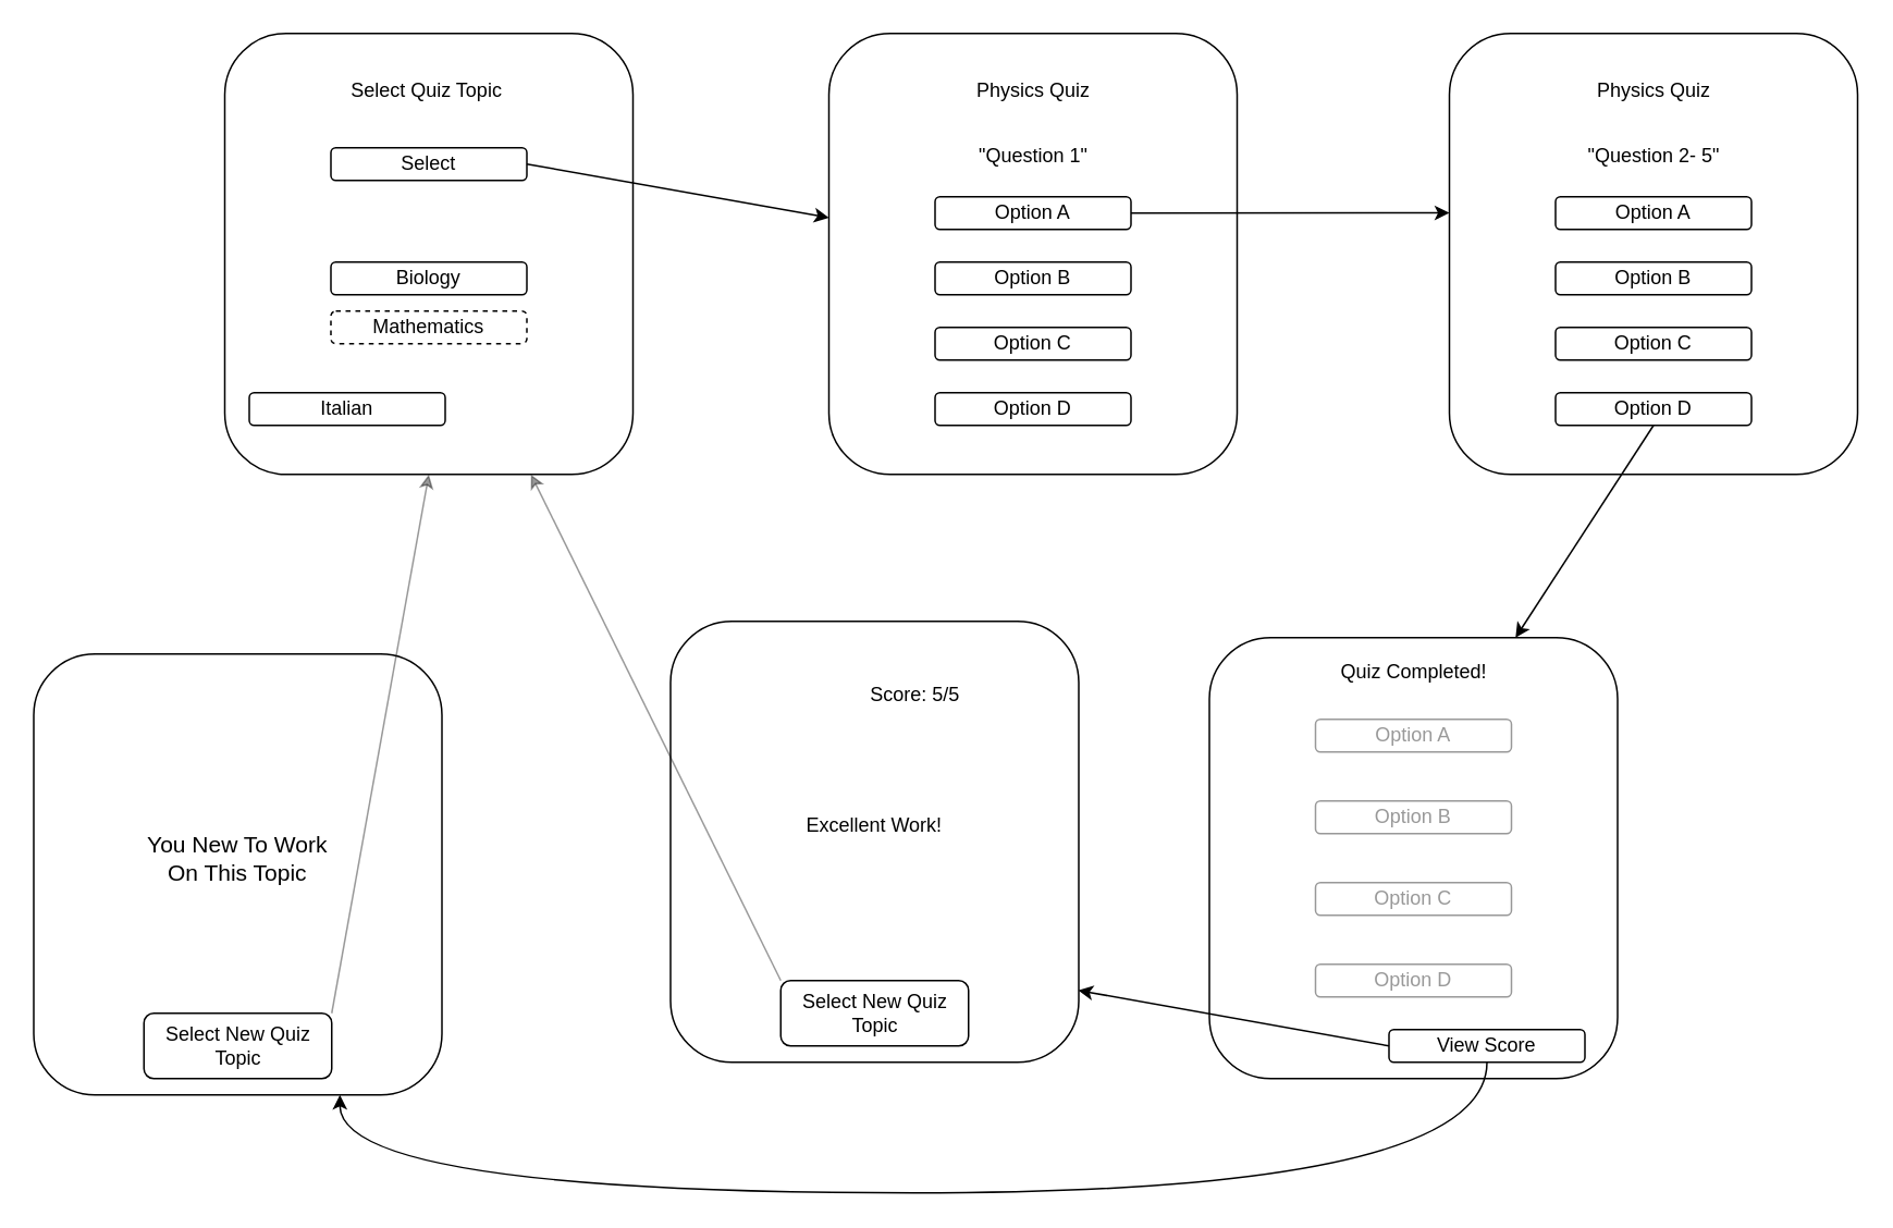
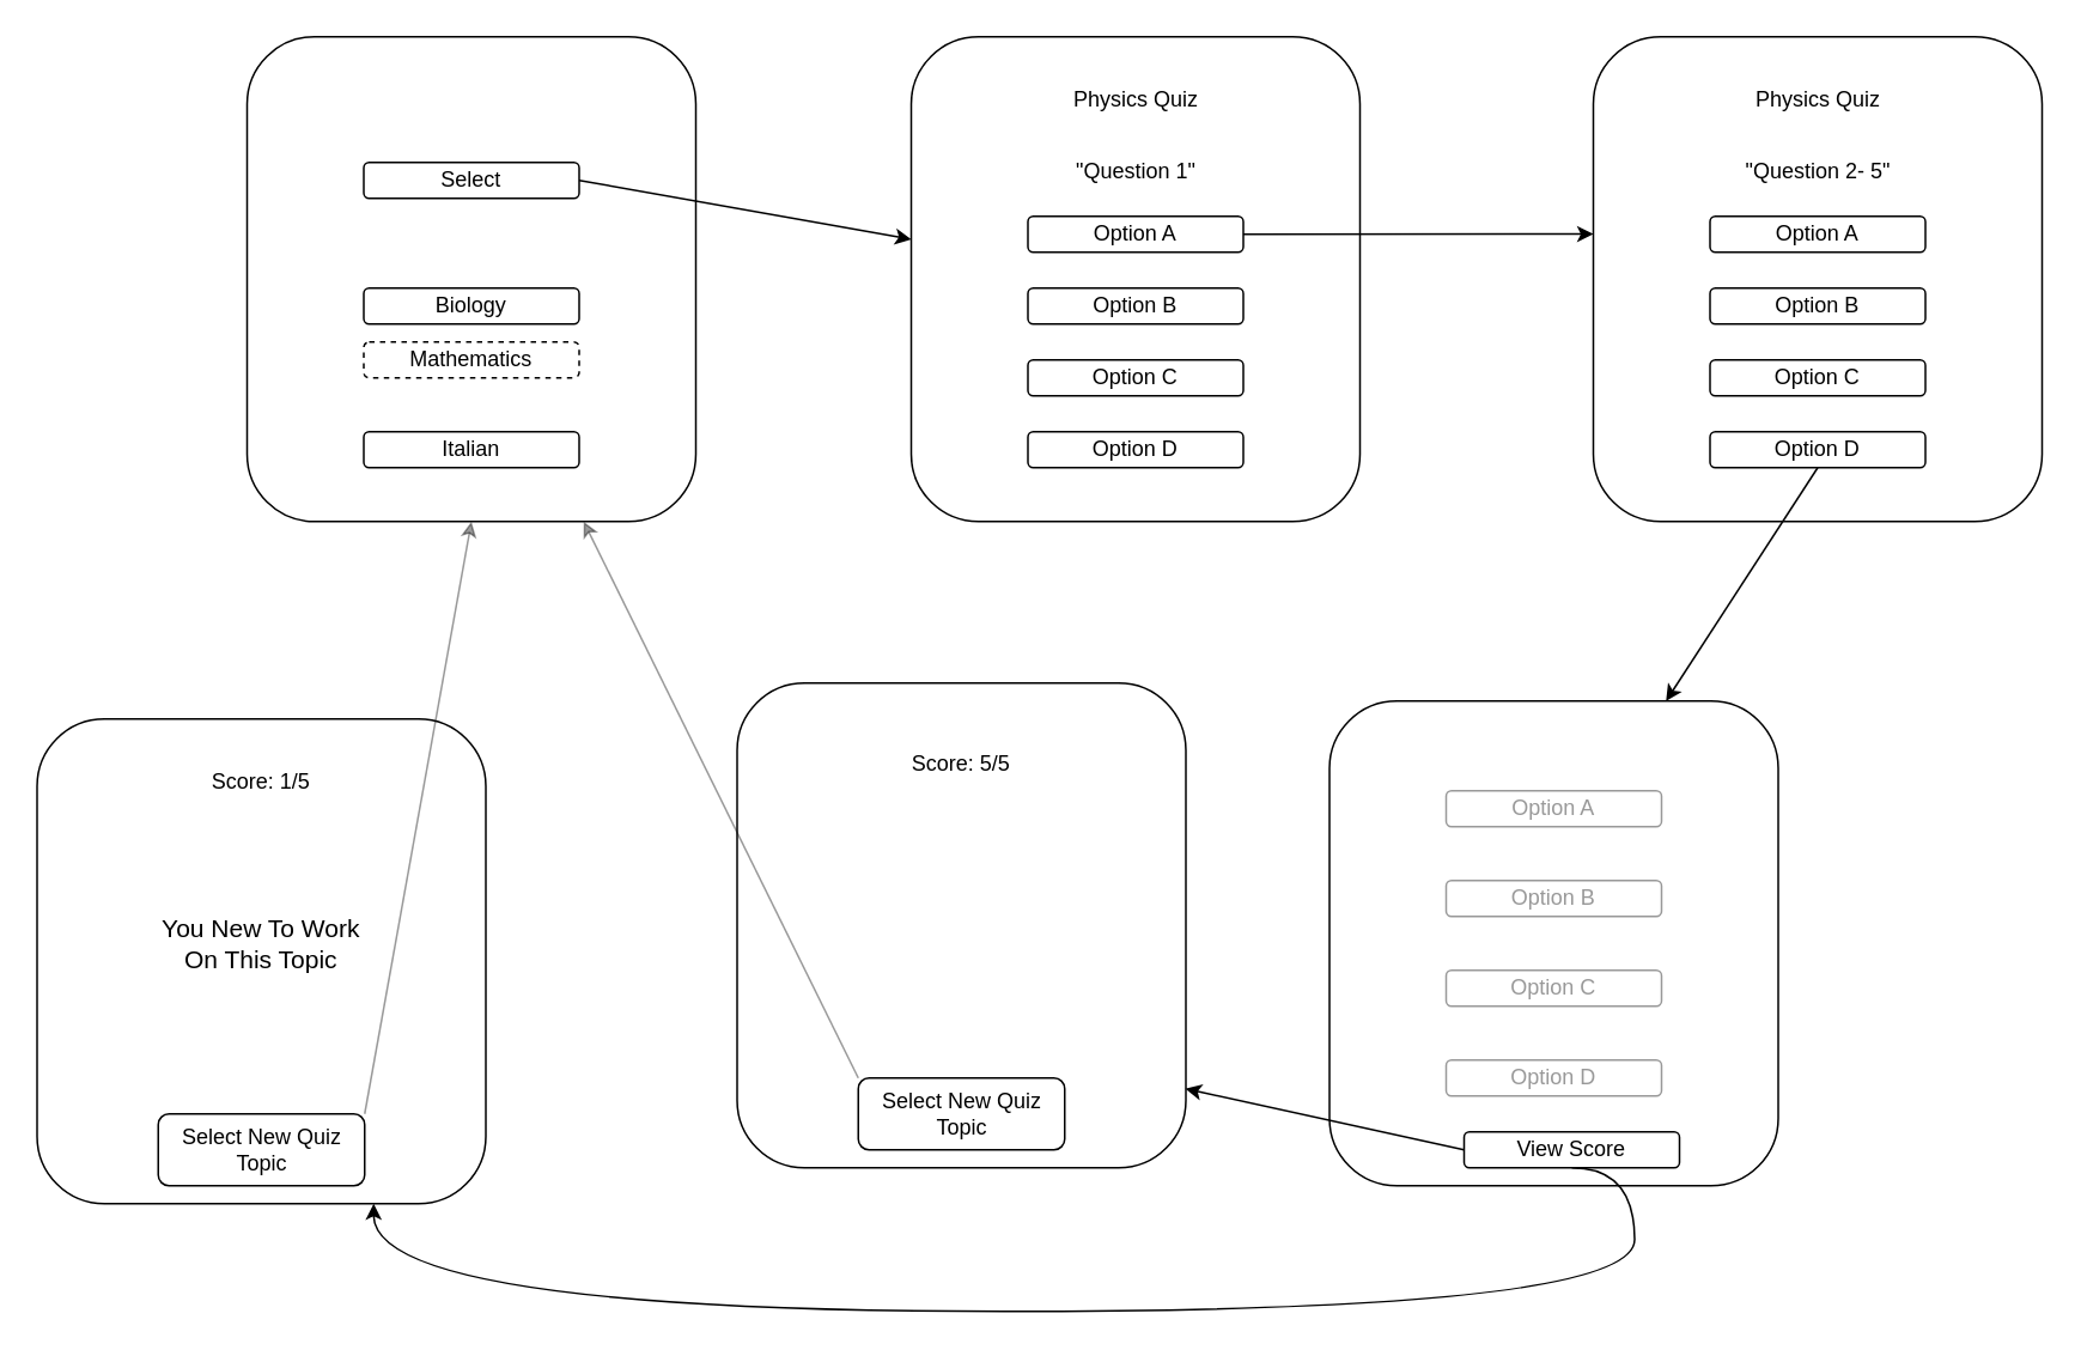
- <mxCell id="6" value="Select Quiz Topic&amp;nbsp;" style="text;html=1;align=center;verticalAlign=middle;resizable=0;points=[];autosize=1;strokeColor=none;fillColor=none;" vertex="1" parent="1"><mxGeometry x="202" y="40" width="120" height="30" as="geometry" /></mxCell>
- <mxCell id="10" value="Italian" style="rounded=1;whiteSpace=wrap;html=1;" vertex="1" parent="1"><mxGeometry x="152" y="240" width="120" height="20" as="geometry" /></mxCell>
+ <mxCell id="10" value="Italian" style="rounded=1;whiteSpace=wrap;html=1;" vertex="1" parent="1"><mxGeometry x="202" y="240" width="120" height="20" as="geometry" /></mxCell>
- <mxCell id="24" value="Quiz Completed!" style="text;html=1;align=center;verticalAlign=middle;whiteSpace=wrap;rounded=0;" vertex="1" parent="1"><mxGeometry x="817.5" y="396" width="95" height="30" as="geometry" /></mxCell>
- <mxCell id="33" value="Score: 5/5" style="text;html=1;align=center;verticalAlign=middle;whiteSpace=wrap;rounded=0;" vertex="1" parent="1"><mxGeometry x="530" y="410" width="60" height="30" as="geometry" /></mxCell>
+ <mxCell id="33" value="Score: 5/5" style="text;html=1;align=center;verticalAlign=middle;whiteSpace=wrap;rounded=0;" vertex="1" parent="1"><mxGeometry x="505" y="410" width="60" height="30" as="geometry" /></mxCell>
+ <mxCell id="31" value="Score: 1/5" style="text;html=1;align=center;verticalAlign=middle;whiteSpace=wrap;rounded=0;" vertex="1" parent="1"><mxGeometry x="115" y="420" width="60" height="30" as="geometry" /></mxCell>
- <mxCell id="34" value="Excellent Work!" style="text;html=1;align=center;verticalAlign=middle;whiteSpace=wrap;rounded=0;" vertex="1" parent="1"><mxGeometry x="480" y="490" width="110" height="30" as="geometry" /></mxCell>
- <mxCell id="29" value="View Score" style="rounded=1;whiteSpace=wrap;html=1;" vertex="1" parent="1"><mxGeometry x="850" y="630" width="120" height="20" as="geometry" /></mxCell>
+ <mxCell id="29" value="View Score" style="rounded=1;whiteSpace=wrap;html=1;" vertex="1" parent="1"><mxGeometry x="815" y="630" width="120" height="20" as="geometry" /></mxCell>
